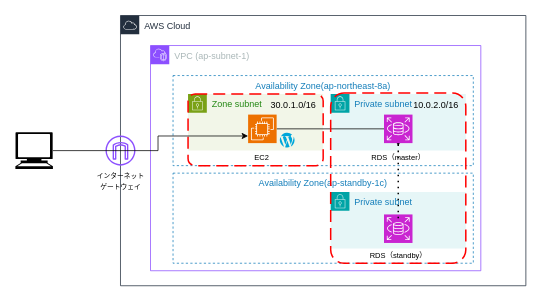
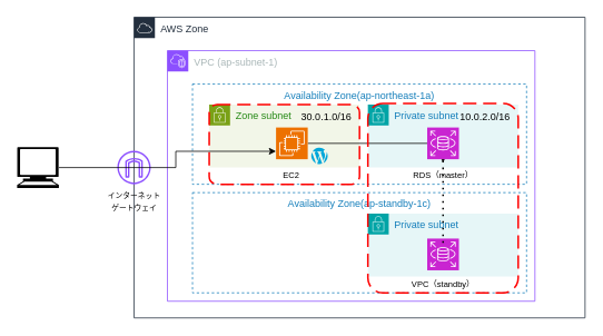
- <mxCell id="2" value="AWS Cloud" style="points=[[0,0],[0.25,0],[0.5,0],[0.75,0],[1,0],[1,0.25],[1,0.5],[1,0.75],[1,1],[0.75,1],[0.5,1],[0.25,1],[0,1],[0,0.75],[0,0.5],[0,0.25]];outlineConnect=0;gradientColor=none;html=1;whiteSpace=wrap;fontSize=12;fontStyle=0;container=1;pointerEvents=0;collapsible=0;recursiveResize=0;shape=mxgraph.aws4.group;grIcon=mxgraph.aws4.group_aws_cloud;strokeColor=#232F3E;fillColor=none;verticalAlign=top;align=left;spacingLeft=30;fontColor=#232F3E;dashed=0;" vertex="1" parent="1"><mxGeometry x="160" y="20" width="540" height="360" as="geometry" /></mxCell>
+ <mxCell id="2" value="AWS Zone" style="points=[[0,0],[0.25,0],[0.5,0],[0.75,0],[1,0],[1,0.25],[1,0.5],[1,0.75],[1,1],[0.75,1],[0.5,1],[0.25,1],[0,1],[0,0.75],[0,0.5],[0,0.25]];outlineConnect=0;gradientColor=none;html=1;whiteSpace=wrap;fontSize=12;fontStyle=0;container=1;pointerEvents=0;collapsible=0;recursiveResize=0;shape=mxgraph.aws4.group;grIcon=mxgraph.aws4.group_aws_cloud;strokeColor=#232F3E;fillColor=none;verticalAlign=top;align=left;spacingLeft=30;fontColor=#232F3E;dashed=0;" vertex="1" parent="1"><mxGeometry x="160" y="20" width="540" height="360" as="geometry" /></mxCell>
- <mxCell id="5" value="Availability Zone(ap-northeast-8a)" style="fillColor=none;strokeColor=#147EBA;dashed=1;verticalAlign=top;fontStyle=0;fontColor=#147EBA;whiteSpace=wrap;html=1;" vertex="1" parent="4"><mxGeometry x="30" y="40" width="400" height="120" as="geometry" /></mxCell>
+ <mxCell id="5" value="Availability Zone(ap-northeast-1a)" style="fillColor=none;strokeColor=#147EBA;dashed=1;verticalAlign=top;fontStyle=0;fontColor=#147EBA;whiteSpace=wrap;html=1;" vertex="1" parent="4"><mxGeometry x="30" y="40" width="400" height="120" as="geometry" /></mxCell>
- <mxCell id="16" value="&lt;font size=&quot;1&quot;&gt;RDS（standby）&lt;/font&gt;" style="text;html=1;align=center;verticalAlign=middle;resizable=0;points=[];autosize=1;strokeColor=none;fillColor=none;" vertex="1" parent="4"><mxGeometry x="280" y="265" width="100" height="30" as="geometry" /></mxCell>
+ <mxCell id="16" value="&lt;font size=&quot;1&quot;&gt;VPC（standby）&lt;/font&gt;" style="text;html=1;align=center;verticalAlign=middle;resizable=0;points=[];autosize=1;strokeColor=none;fillColor=none;" vertex="1" parent="4"><mxGeometry x="280" y="265" width="100" height="30" as="geometry" /></mxCell>
